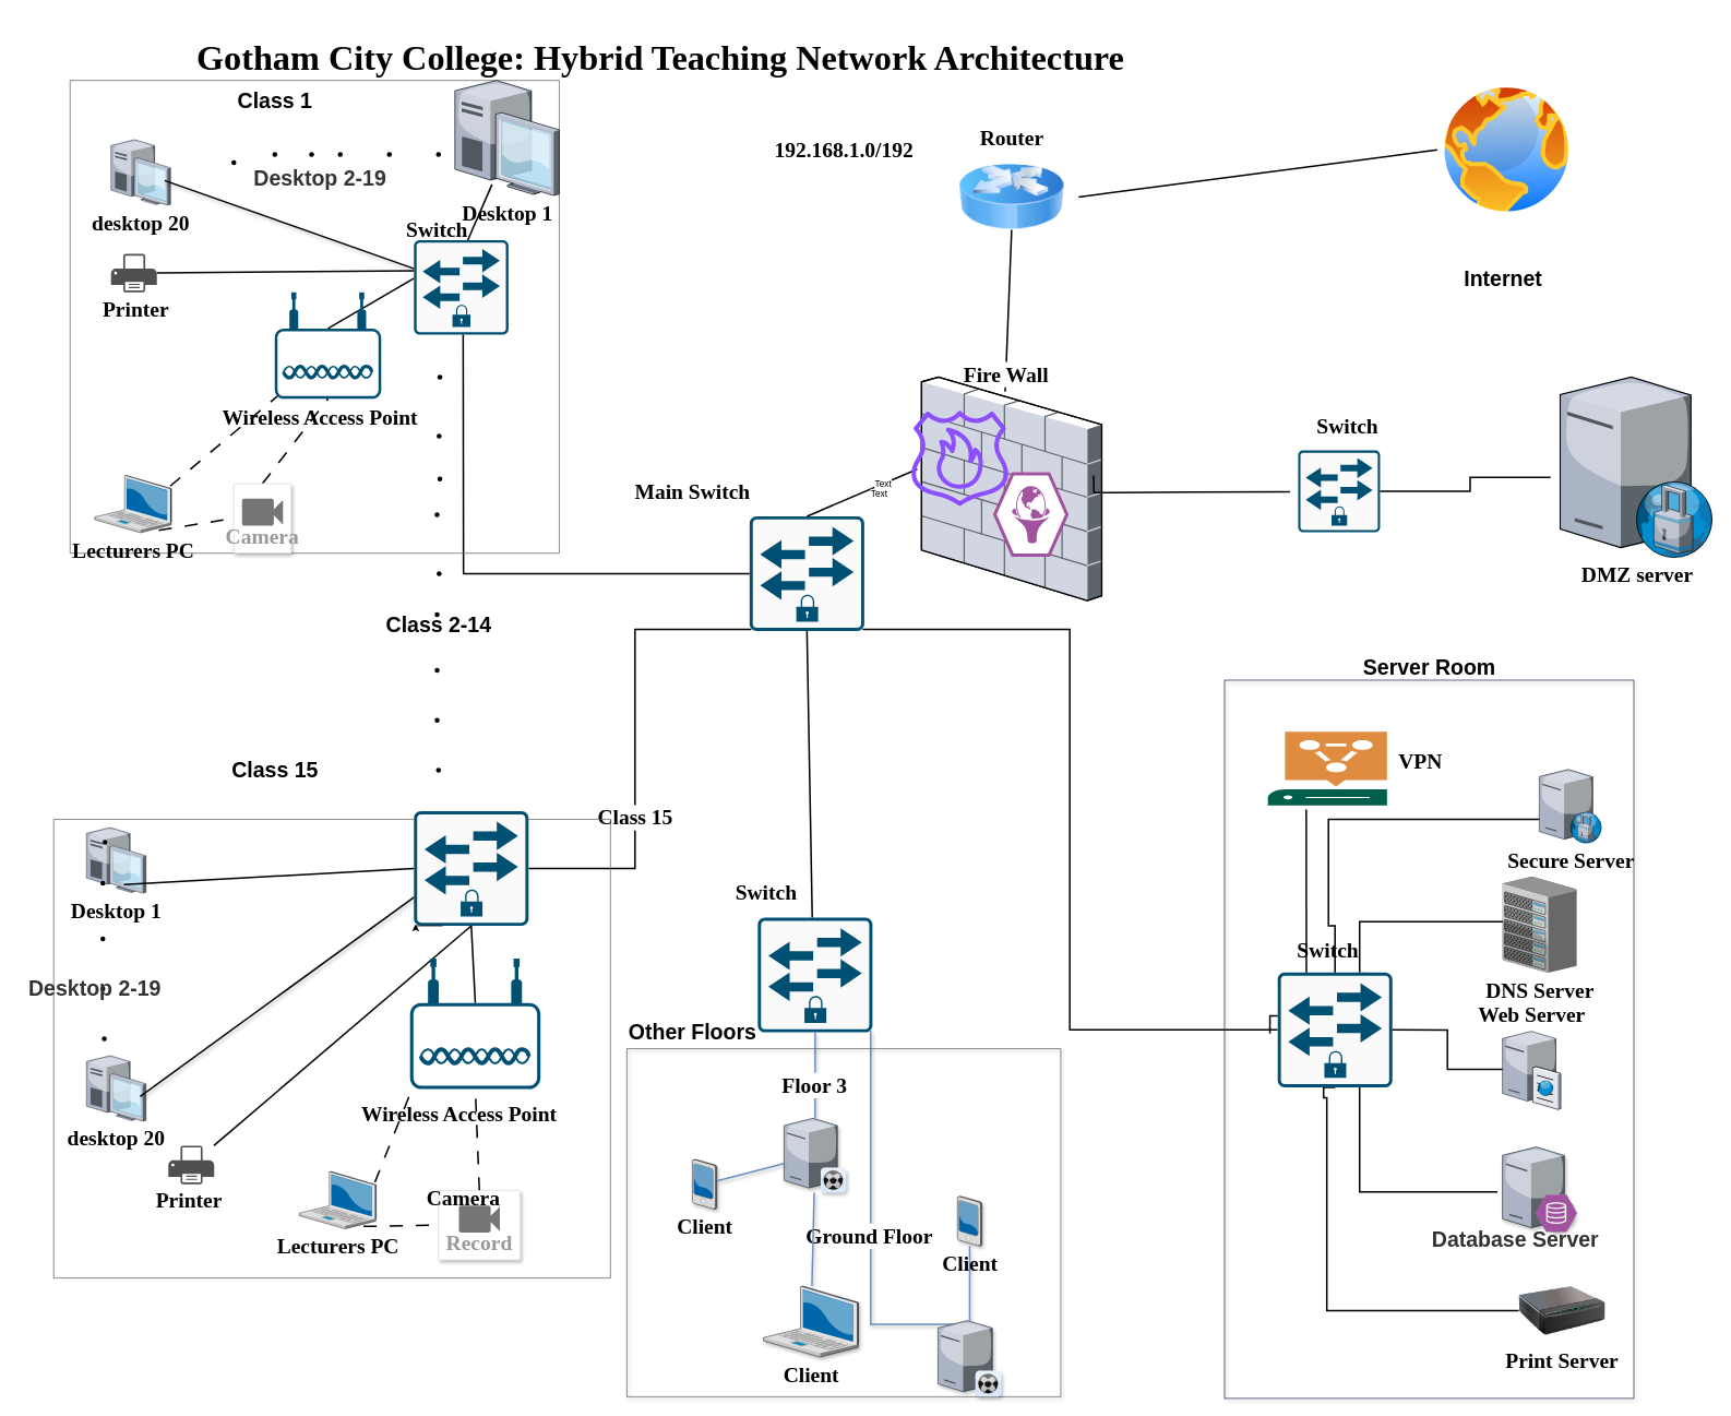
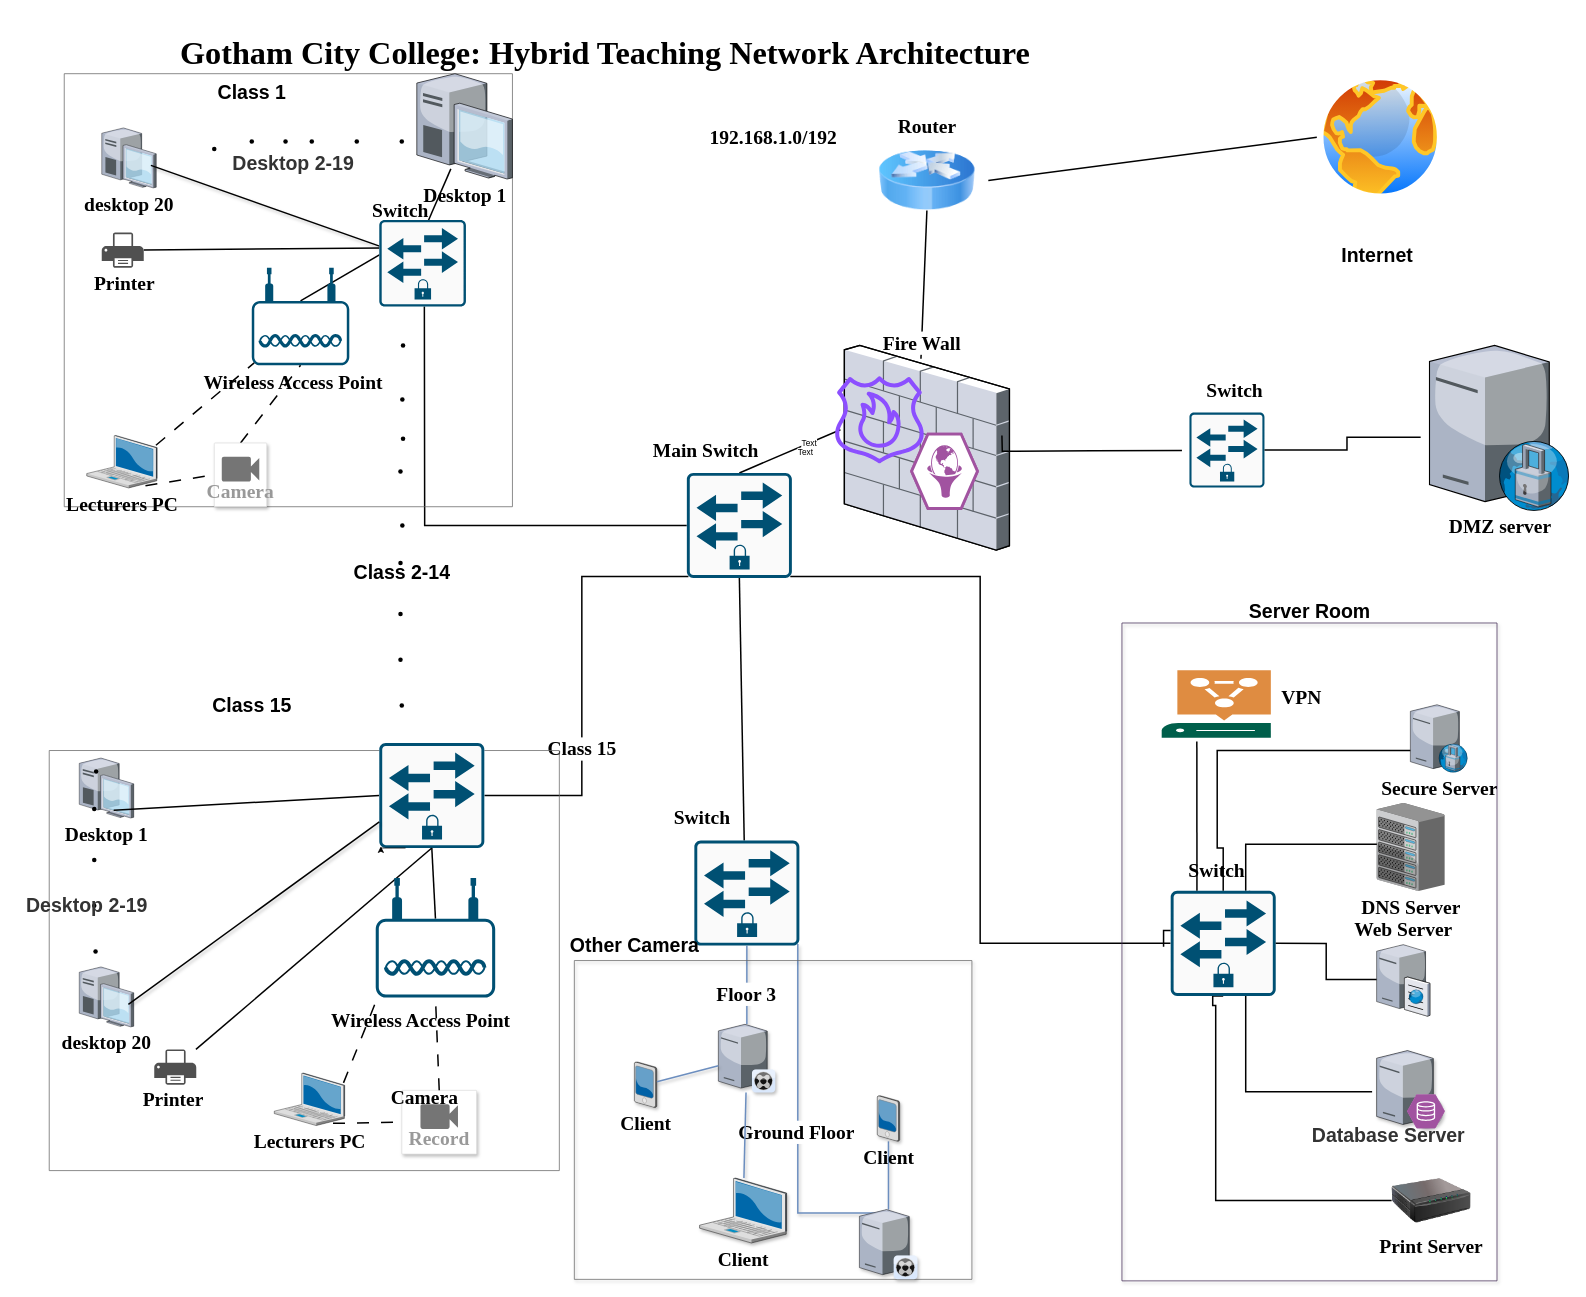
- <mxCell id="36" value="&lt;font style=&quot;font-size: 26px;&quot;&gt;Main Switch&lt;/font&gt;" style="text;html=1;align=center;verticalAlign=middle;resizable=0;points=[];autosize=1;strokeColor=none;fillColor=none;fontStyle=1;fontFamily=Verdana;fontSize=26;" vertex="1" parent="1"><mxGeometry x="745" y="579.5" width="200" height="40" as="geometry" /></mxCell>
+ <mxCell id="36" value="&lt;font style=&quot;font-size: 26px;&quot;&gt;Main Switch&lt;/font&gt;" style="text;html=1;align=center;verticalAlign=middle;resizable=0;points=[];autosize=1;strokeColor=none;fillColor=none;fontStyle=1;fontFamily=Verdana;fontSize=26;" vertex="1" parent="1"><mxGeometry x="840" y="579.5" width="200" height="40" as="geometry" /></mxCell>
- <mxCell id="129" value="&lt;span style=&quot;font-size: 26px;&quot;&gt;&lt;span style=&quot;font-size: 26px;&quot;&gt;Other Floors&lt;/span&gt;&lt;/span&gt;" style="text;html=1;align=center;verticalAlign=middle;resizable=0;points=[];autosize=1;strokeColor=none;fillColor=none;fontStyle=1;fontSize=26;" vertex="1" parent="1"><mxGeometry x="755" y="1240" width="180" height="40" as="geometry" /></mxCell>
+ <mxCell id="129" value="&lt;span style=&quot;font-size: 26px;&quot;&gt;&lt;span style=&quot;font-size: 26px;&quot;&gt;Other Camera&lt;/span&gt;&lt;/span&gt;" style="text;html=1;align=center;verticalAlign=middle;resizable=0;points=[];autosize=1;strokeColor=none;fillColor=none;fontStyle=1;fontSize=26;" vertex="1" parent="1"><mxGeometry x="755" y="1240" width="180" height="40" as="geometry" /></mxCell>
